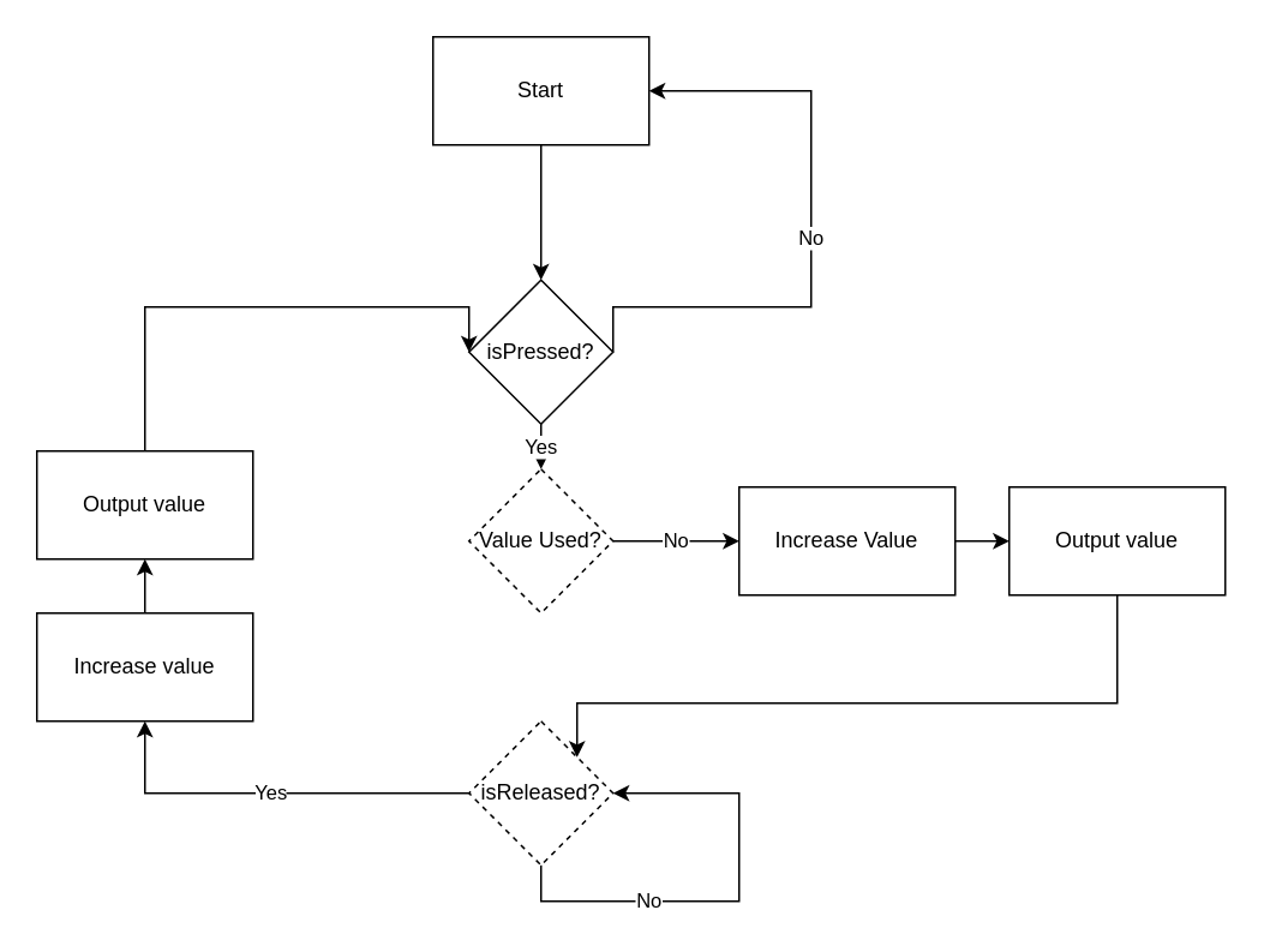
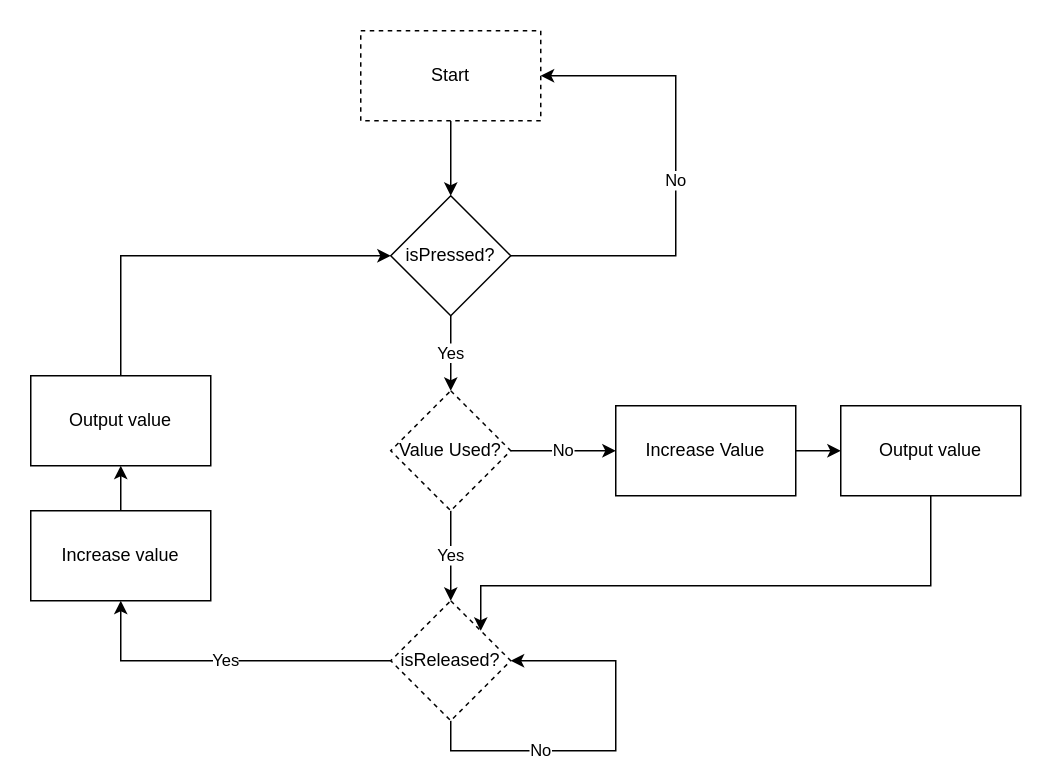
- <mxCell id="3" value="Start" style="rounded=0;whiteSpace=wrap;html=1;" vertex="1" parent="1"><mxGeometry x="240" y="20" width="120" height="60" as="geometry" /></mxCell>
+ <mxCell id="3" value="Start" style="rounded=0;whiteSpace=wrap;html=1;dashed=1;" vertex="1" parent="1"><mxGeometry x="240" y="20" width="120" height="60" as="geometry" /></mxCell>
- <mxCell id="6" value="isPressed?" style="rhombus;whiteSpace=wrap;html=1;" vertex="1" parent="1"><mxGeometry x="260" y="155" width="80" height="80" as="geometry" /></mxCell>
+ <mxCell id="6" value="isPressed?" style="rhombus;whiteSpace=wrap;html=1;" vertex="1" parent="1"><mxGeometry x="260" y="130" width="80" height="80" as="geometry" /></mxCell>
+ <mxCell id="8" value="Yes" style="edgeStyle=orthogonalEdgeStyle;rounded=0;orthogonalLoop=1;jettySize=auto;html=1;" edge="1" parent="1" source="9" target="12"><mxGeometry relative="1" as="geometry" /></mxCell>
